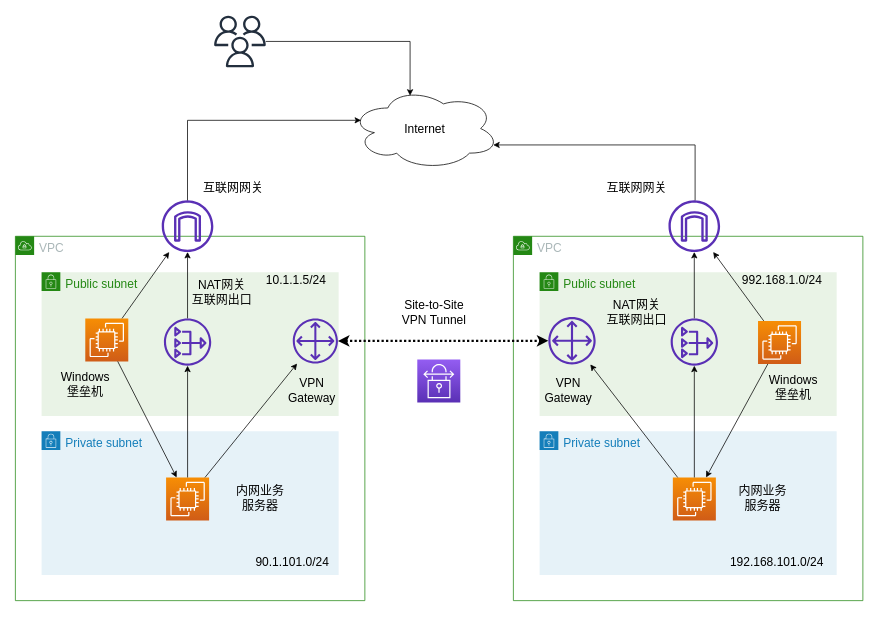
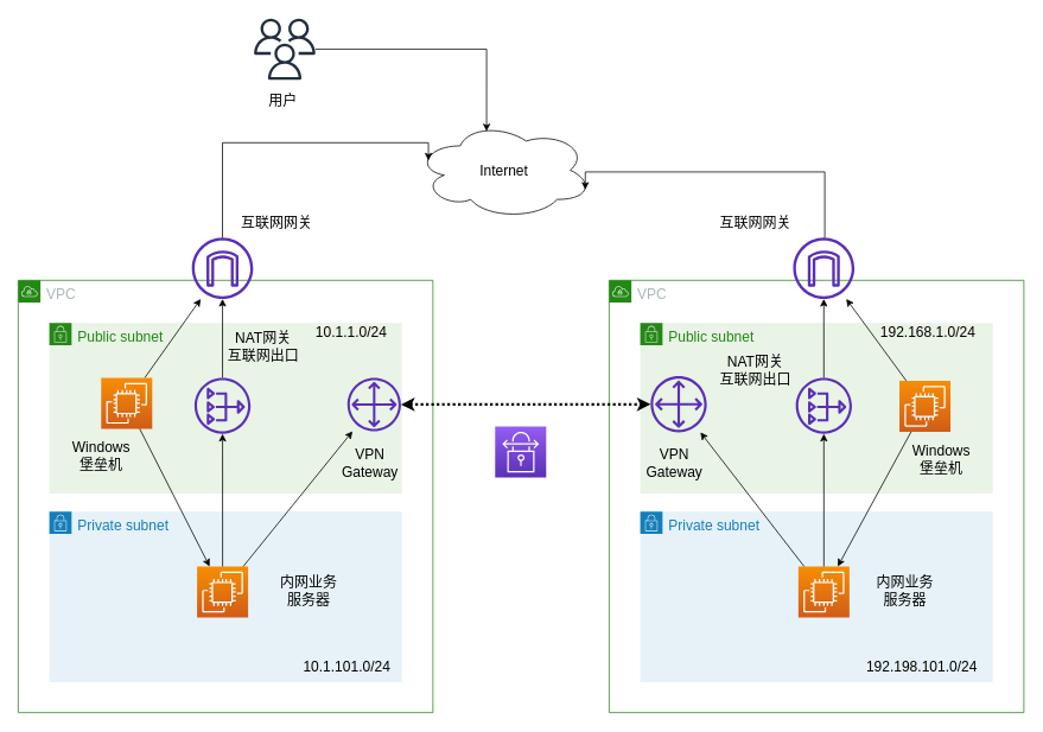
+ <mxCell id="47" value="用户" style="text;html=1;resizable=0;autosize=1;align=center;verticalAlign=middle;points=[];fillColor=none;strokeColor=none;rounded=0;fontSize=16;" vertex="1" parent="2"><mxGeometry x="271.675" y="82.105" width="50" height="20" as="geometry" /></mxCell>
- <mxCell id="42" value="Internet" style="ellipse;shape=cloud;whiteSpace=wrap;html=1;fontSize=16;" vertex="1" parent="2"><mxGeometry x="447.049" y="95.789" width="198.041" height="109.474" as="geometry" /></mxCell>
+ <mxCell id="42" value="Internet" style="ellipse;shape=cloud;whiteSpace=wrap;html=1;fontSize=16;" vertex="1" parent="2"><mxGeometry x="447.049" y="115.789" width="198.041" height="109.474" as="geometry" /></mxCell>
- <mxCell id="49" value="10.1.1.5/24" style="text;html=1;resizable=0;autosize=1;align=center;verticalAlign=middle;points=[];fillColor=none;strokeColor=none;rounded=0;fontSize=16;" vertex="1" parent="2"><mxGeometry x="324.098" y="342.105" width="100" height="20" as="geometry" /></mxCell>
+ <mxCell id="49" value="10.1.1.0/24" style="text;html=1;resizable=0;autosize=1;align=center;verticalAlign=middle;points=[];fillColor=none;strokeColor=none;rounded=0;fontSize=16;" vertex="1" parent="2"><mxGeometry x="324.098" y="342.105" width="100" height="20" as="geometry" /></mxCell>
- <mxCell id="50" value="992.168.1.0/24" style="text;html=1;resizable=0;autosize=1;align=center;verticalAlign=middle;points=[];fillColor=none;strokeColor=none;rounded=0;fontSize=16;" vertex="1" parent="2"><mxGeometry x="961.907" y="342.105" width="120" height="20" as="geometry" /></mxCell>
+ <mxCell id="50" value="192.168.1.0/24" style="text;html=1;resizable=0;autosize=1;align=center;verticalAlign=middle;points=[];fillColor=none;strokeColor=none;rounded=0;fontSize=16;" vertex="1" parent="2"><mxGeometry x="961.907" y="342.105" width="120" height="20" as="geometry" /></mxCell>
- <mxCell id="20" value="Site-to-Site&lt;br style=&quot;font-size: 16px;&quot;&gt;VPN Tunnel" style="text;html=1;resizable=0;autosize=1;align=center;verticalAlign=middle;points=[];fillColor=none;strokeColor=none;rounded=0;fontSize=16;" vertex="1" parent="2"><mxGeometry x="507.577" y="376.316" width="100" height="40" as="geometry" /></mxCell>
- <mxCell id="48" value="90.1.101.0/24" style="text;html=1;resizable=0;autosize=1;align=center;verticalAlign=middle;points=[];fillColor=none;strokeColor=none;rounded=0;fontSize=16;" vertex="1" parent="2"><mxGeometry x="314.196" y="718.421" width="110" height="20" as="geometry" /></mxCell>
+ <mxCell id="48" value="10.1.101.0/24" style="text;html=1;resizable=0;autosize=1;align=center;verticalAlign=middle;points=[];fillColor=none;strokeColor=none;rounded=0;fontSize=16;" vertex="1" parent="2"><mxGeometry x="314.196" y="718.421" width="110" height="20" as="geometry" /></mxCell>
- <mxCell id="51" value="192.168.101.0/24" style="text;html=1;resizable=0;autosize=1;align=center;verticalAlign=middle;points=[];fillColor=none;strokeColor=none;rounded=0;fontSize=16;" vertex="1" parent="2"><mxGeometry x="945.258" y="718.421" width="140" height="20" as="geometry" /></mxCell>
+ <mxCell id="51" value="192.198.101.0/24" style="text;html=1;resizable=0;autosize=1;align=center;verticalAlign=middle;points=[];fillColor=none;strokeColor=none;rounded=0;fontSize=16;" vertex="1" parent="2"><mxGeometry x="945.258" y="718.421" width="140" height="20" as="geometry" /></mxCell>
